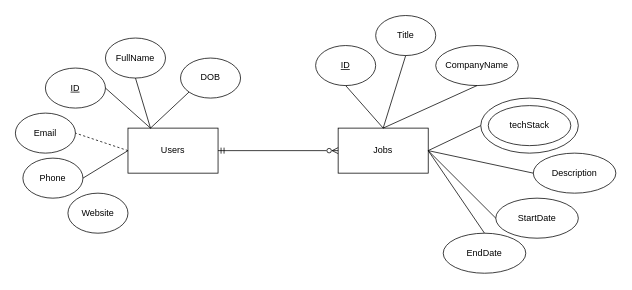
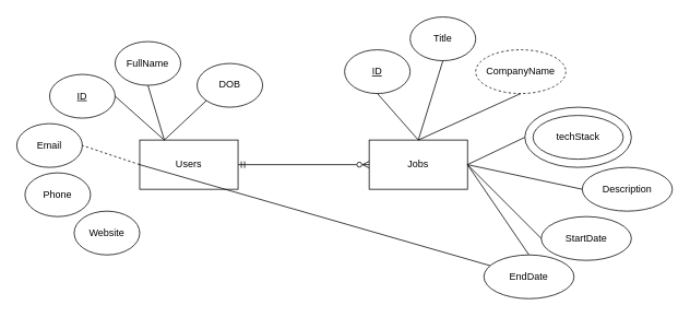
- <mxCell id="19" value="CompanyName" style="ellipse;whiteSpace=wrap;html=1;" vertex="1" parent="1"><mxGeometry x="580" y="60" width="110" height="53.33" as="geometry" /></mxCell>
+ <mxCell id="19" value="CompanyName" style="ellipse;whiteSpace=wrap;html=1;dashed=1;" vertex="1" parent="1"><mxGeometry x="580" y="60" width="110" height="53.33" as="geometry" /></mxCell>
- <mxCell id="15" value="" style="endArrow=none;html=1;rounded=0;entryX=1;entryY=0.5;entryDx=0;entryDy=0;exitX=0;exitY=0.5;exitDx=0;exitDy=0;" edge="1" parent="1" source="2" target="9"><mxGeometry width="50" height="50" relative="1" as="geometry"><mxPoint x="410" y="280" as="sourcePoint" /><mxPoint x="460" y="230" as="targetPoint" /></mxGeometry></mxCell>
+ <mxCell id="15" value="" style="endArrow=none;html=1;rounded=0;exitX=0;exitY=0.5;exitDx=0;exitDy=0;" edge="1" parent="1" source="2" target="27"><mxGeometry width="50" height="50" relative="1" as="geometry"><mxPoint x="410" y="280" as="sourcePoint" /><mxPoint x="460" y="230" as="targetPoint" /></mxGeometry></mxCell>
